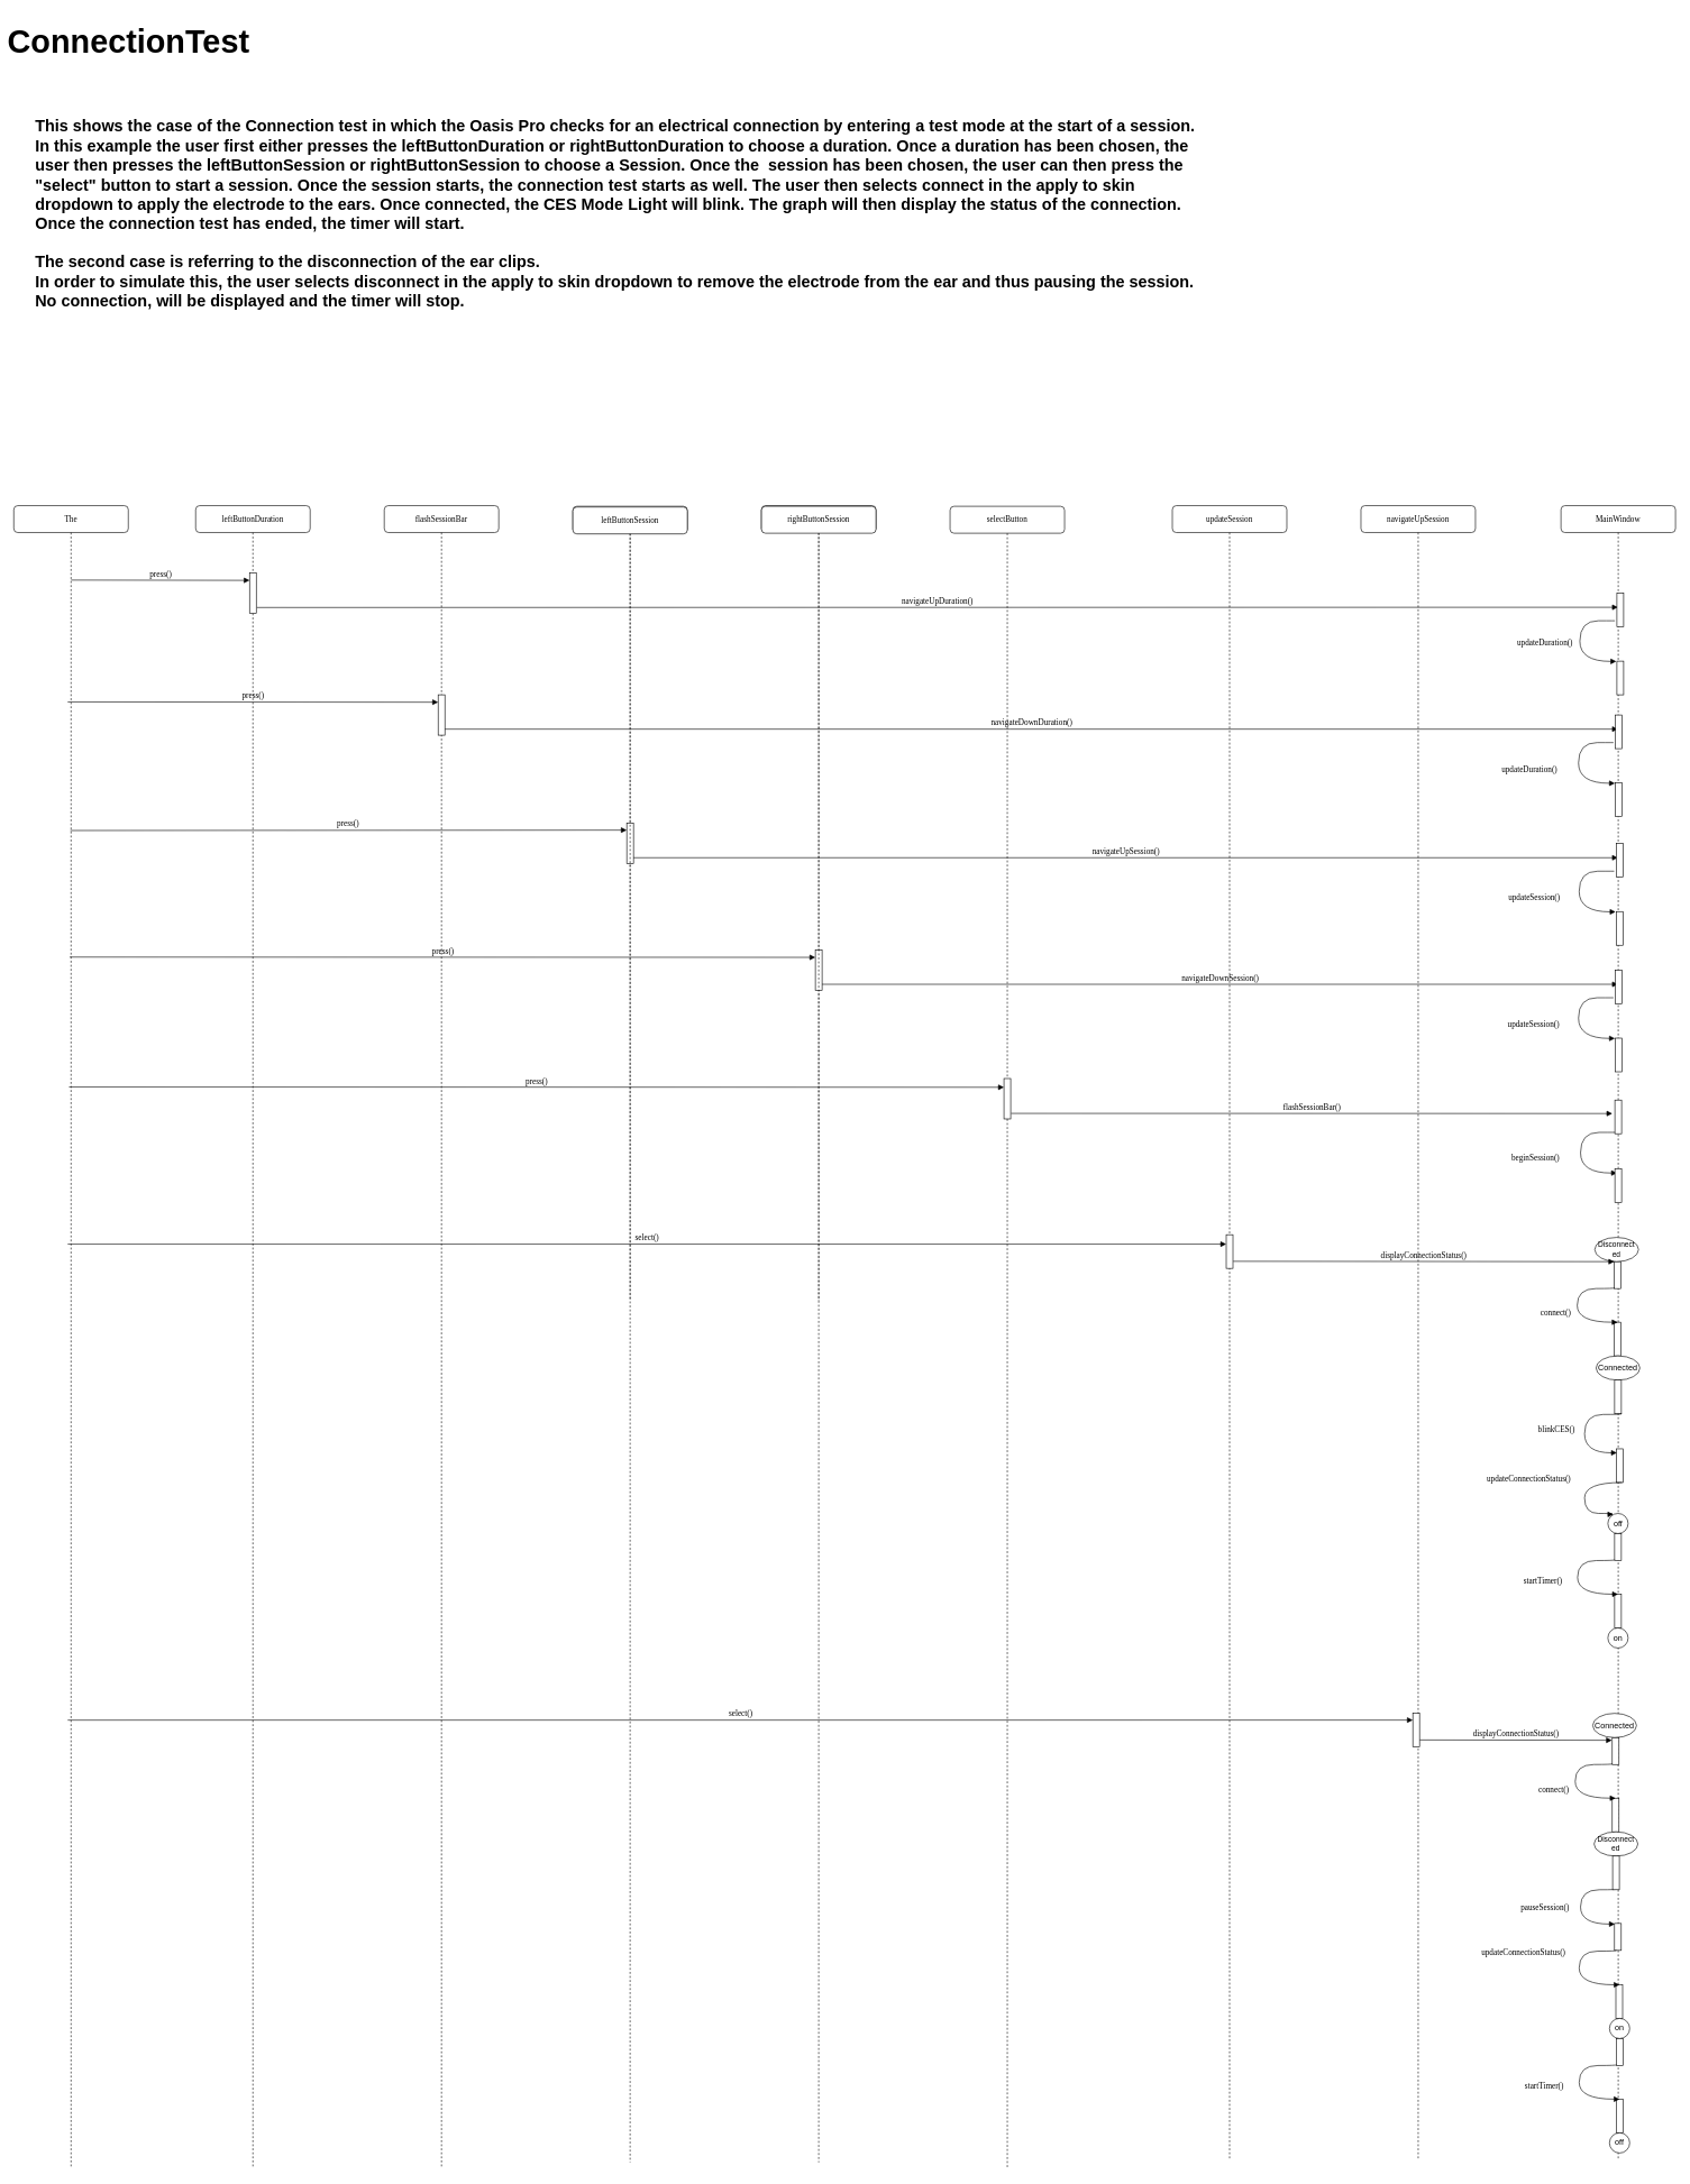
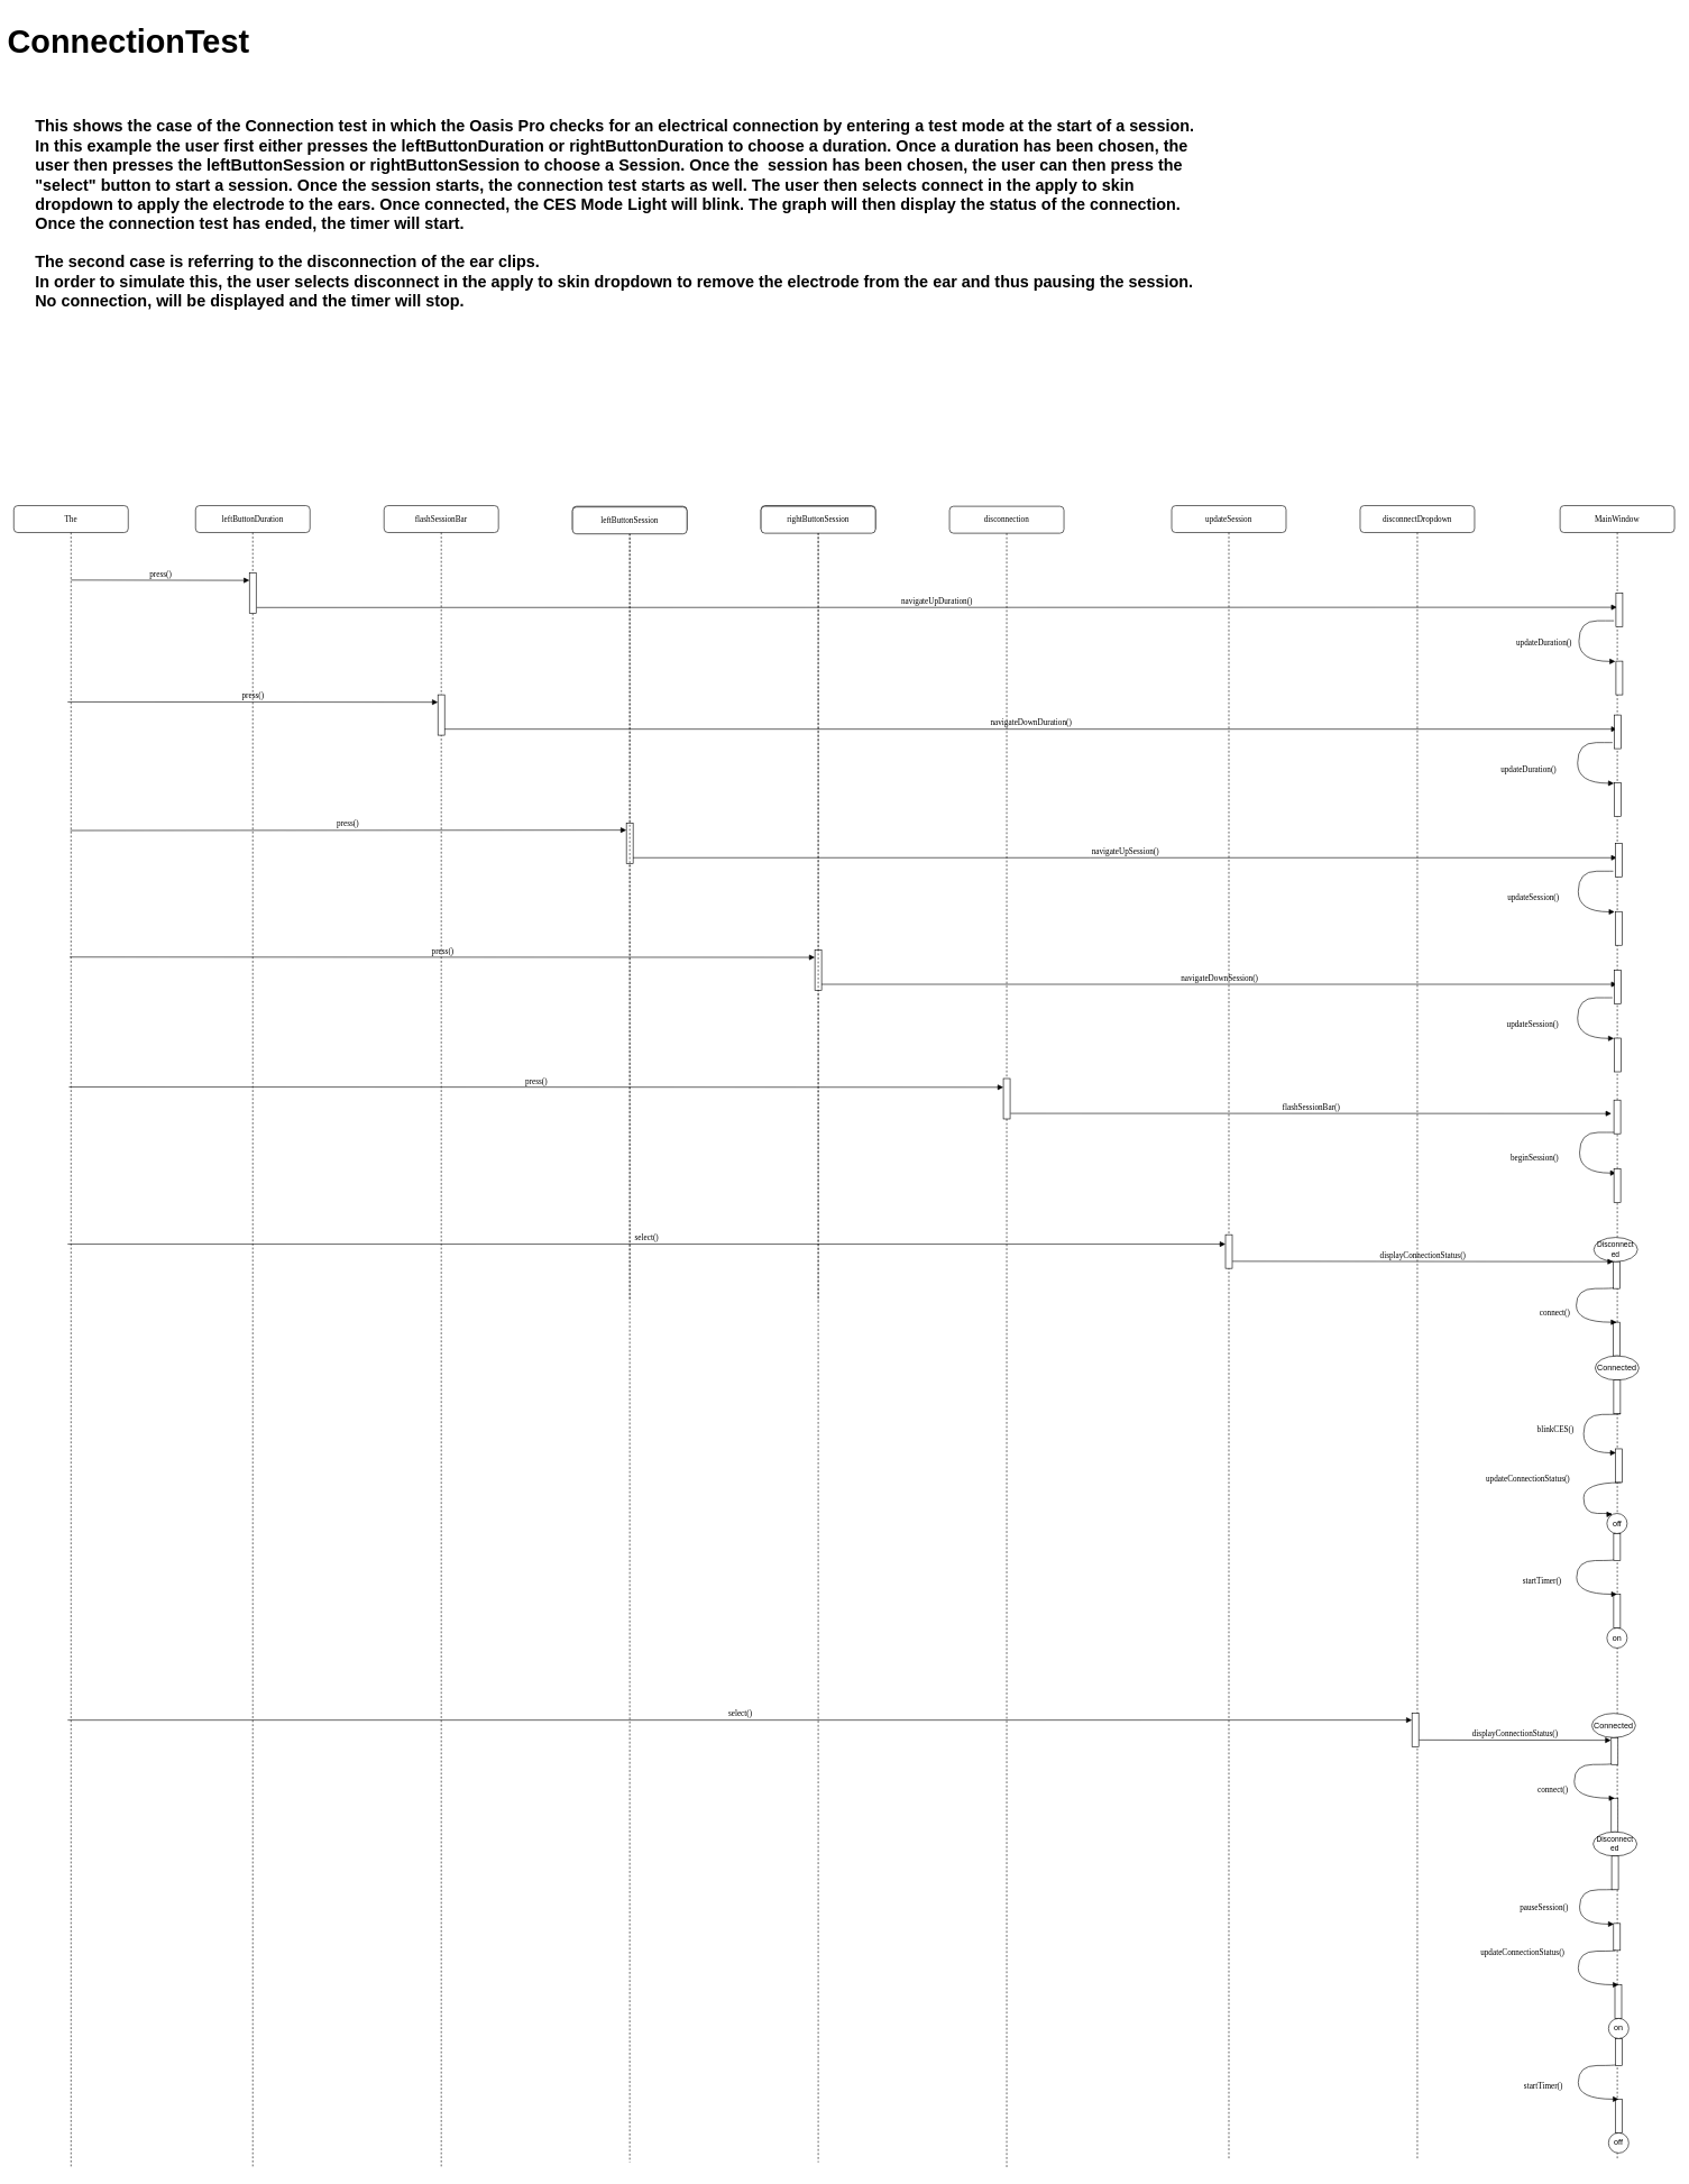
- <mxCell id="68" value="navigateUpSession" style="shape=umlLifeline;perimeter=lifelinePerimeter;whiteSpace=wrap;container=1;collapsible=0;recursiveResize=0;outlineConnect=0;rounded=1;shadow=0;comic=0;labelBackgroundColor=none;strokeWidth=1;fontFamily=Verdana;fontSize=12;align=center;html=1;" parent="1" vertex="1"><mxGeometry x="2020" y="750" width="170" height="2457" as="geometry" /></mxCell>
+ <mxCell id="68" value="disconnectDropdown" style="shape=umlLifeline;perimeter=lifelinePerimeter;whiteSpace=wrap;container=1;collapsible=0;recursiveResize=0;outlineConnect=0;rounded=1;shadow=0;comic=0;labelBackgroundColor=none;strokeWidth=1;fontFamily=Verdana;fontSize=12;align=center;html=1;" parent="1" vertex="1"><mxGeometry x="2020" y="750" width="170" height="2457" as="geometry" /></mxCell>
- <mxCell id="59" value="selectButton" style="shape=umlLifeline;perimeter=lifelinePerimeter;whiteSpace=wrap;container=1;collapsible=0;recursiveResize=0;outlineConnect=0;rounded=1;shadow=0;comic=0;labelBackgroundColor=none;strokeWidth=1;fontFamily=Verdana;fontSize=12;align=center;html=1;" parent="1" vertex="1"><mxGeometry x="1410" y="751" width="170" height="2470" as="geometry" /></mxCell>
+ <mxCell id="59" value="disconnection" style="shape=umlLifeline;perimeter=lifelinePerimeter;whiteSpace=wrap;container=1;collapsible=0;recursiveResize=0;outlineConnect=0;rounded=1;shadow=0;comic=0;labelBackgroundColor=none;strokeWidth=1;fontFamily=Verdana;fontSize=12;align=center;html=1;" parent="1" vertex="1"><mxGeometry x="1410" y="751" width="170" height="2470" as="geometry" /></mxCell>
